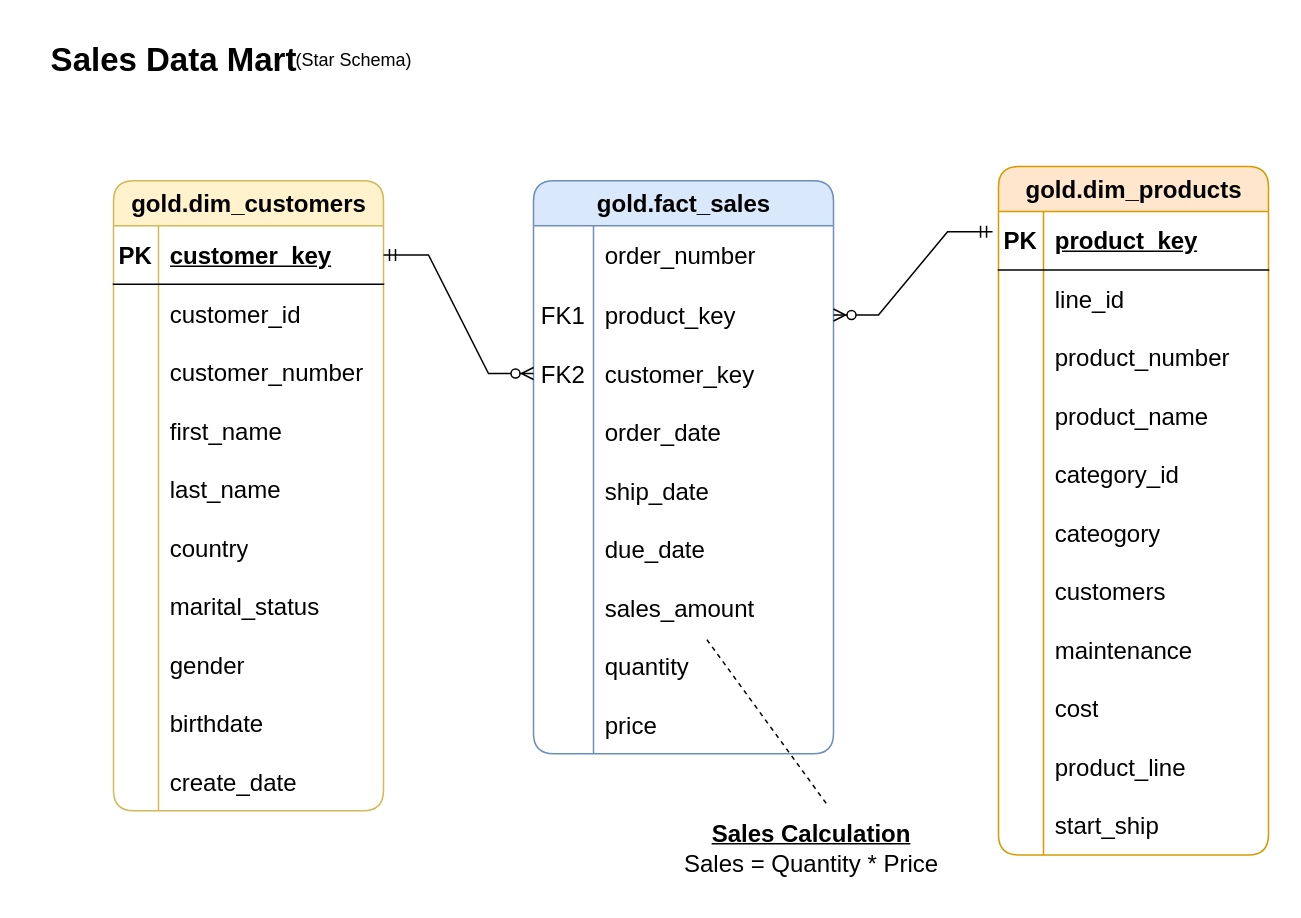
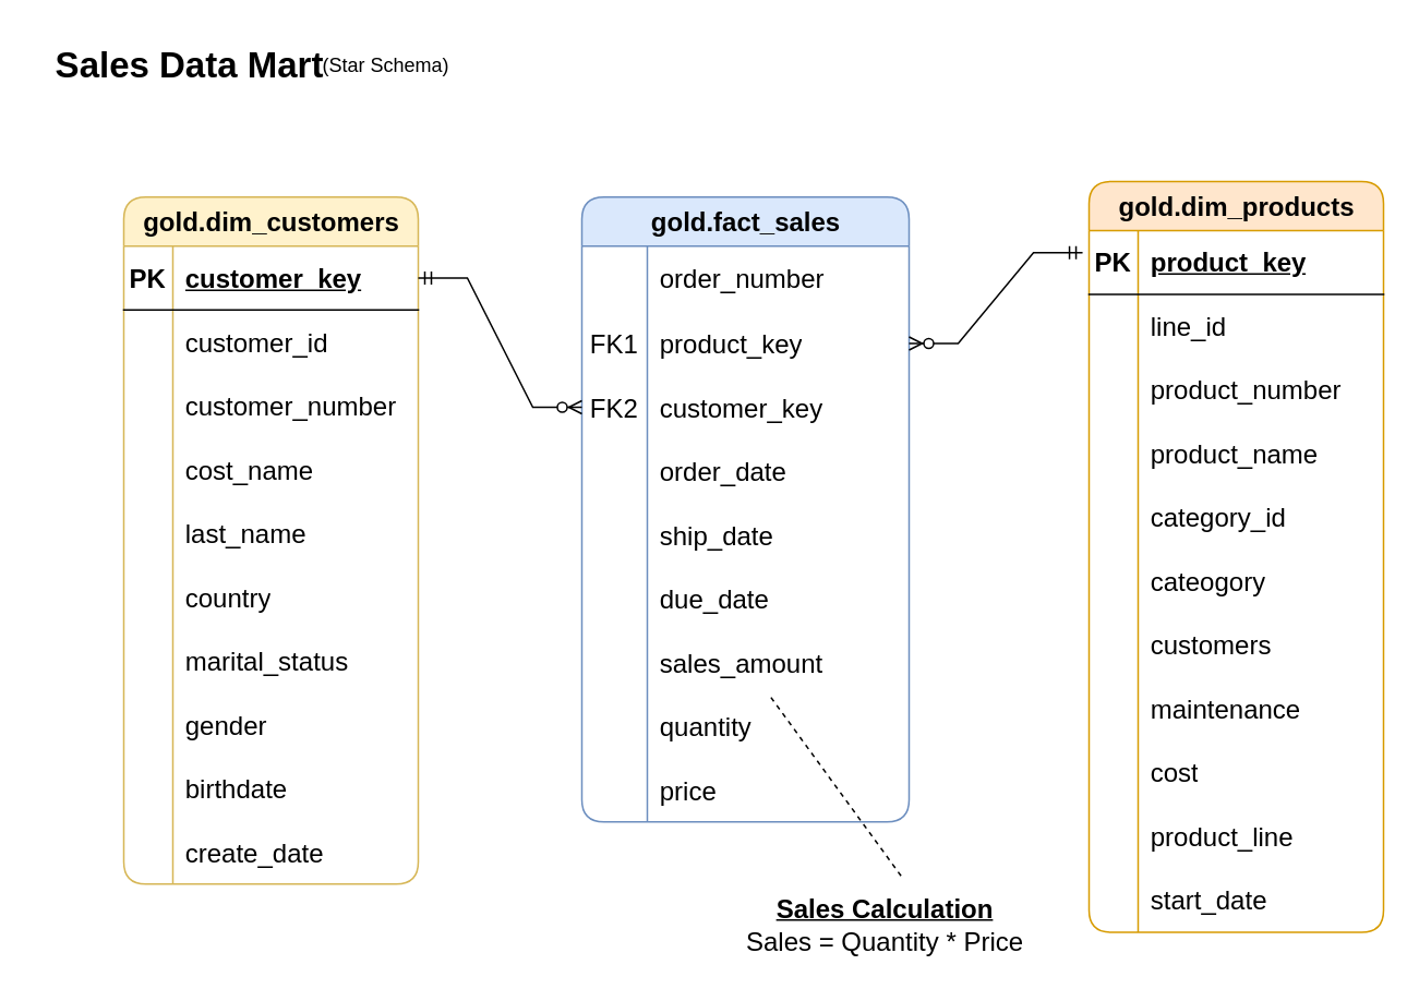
- <mxCell id="16" value="first_name" style="shape=partialRectangle;connectable=0;fillColor=none;top=0;left=0;bottom=0;right=0;align=left;spacingLeft=6;overflow=hidden;whiteSpace=wrap;html=1;fontSize=16;" vertex="1" parent="14"><mxGeometry x="30" width="150" height="39" as="geometry"><mxRectangle width="150" height="39" as="alternateBounds" /></mxGeometry></mxCell>
+ <mxCell id="16" value="cost_name" style="shape=partialRectangle;connectable=0;fillColor=none;top=0;left=0;bottom=0;right=0;align=left;spacingLeft=6;overflow=hidden;whiteSpace=wrap;html=1;fontSize=16;" vertex="1" parent="14"><mxGeometry x="30" width="150" height="39" as="geometry"><mxRectangle width="150" height="39" as="alternateBounds" /></mxGeometry></mxCell>
- <mxCell id="68" value="start_ship" style="shape=partialRectangle;connectable=0;fillColor=none;top=0;left=0;bottom=0;right=0;align=left;spacingLeft=6;overflow=hidden;whiteSpace=wrap;html=1;fontSize=16;" vertex="1" parent="66"><mxGeometry x="30" width="150" height="39" as="geometry"><mxRectangle width="150" height="39" as="alternateBounds" /></mxGeometry></mxCell>
+ <mxCell id="68" value="start_date" style="shape=partialRectangle;connectable=0;fillColor=none;top=0;left=0;bottom=0;right=0;align=left;spacingLeft=6;overflow=hidden;whiteSpace=wrap;html=1;fontSize=16;" vertex="1" parent="66"><mxGeometry x="30" width="150" height="39" as="geometry"><mxRectangle width="150" height="39" as="alternateBounds" /></mxGeometry></mxCell>
